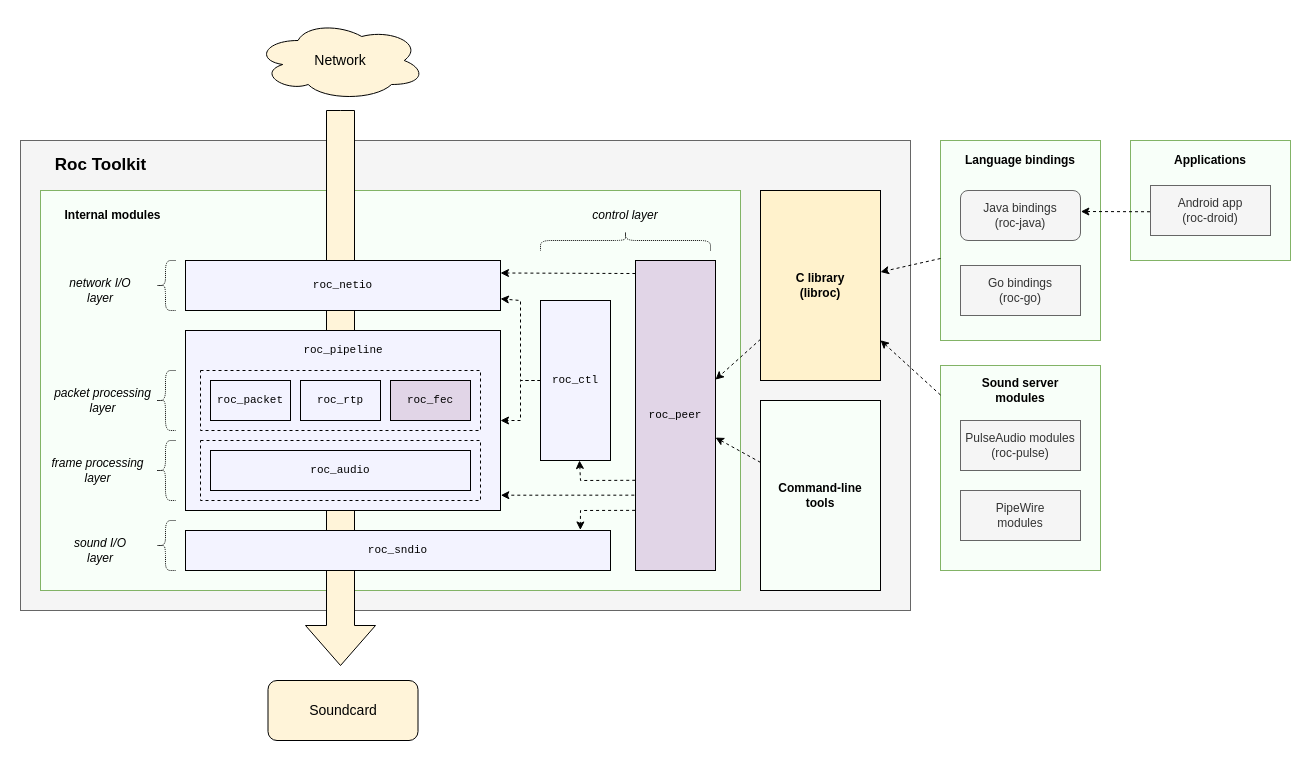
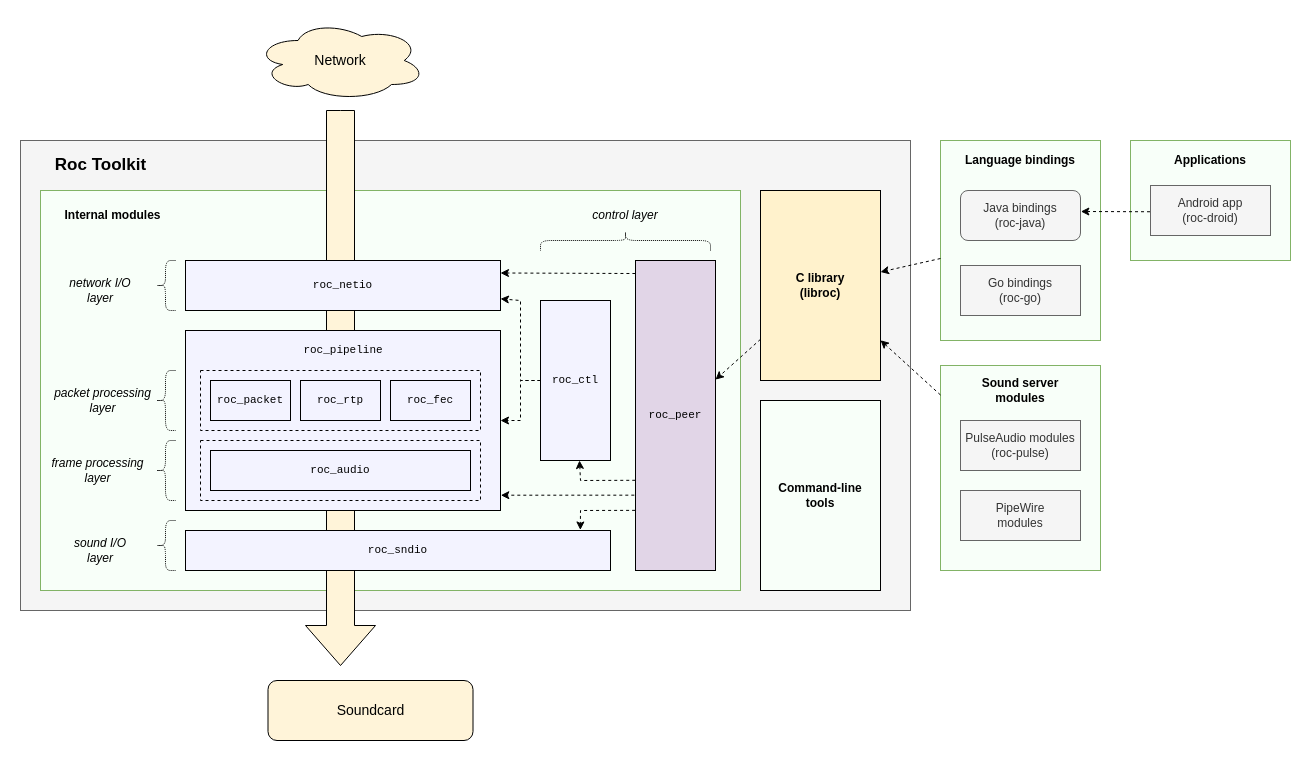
- <mxCell id="13" value="roc_fec" style="rounded=0;whiteSpace=wrap;html=1;fontFamily=Courier New;fontSize=11;fillColor=#e1d5e7;" parent="1" vertex="1"><mxGeometry x="390" y="380" width="80" height="40" as="geometry" /></mxCell>
+ <mxCell id="13" value="roc_fec" style="rounded=0;whiteSpace=wrap;html=1;fontFamily=Courier New;fontSize=11;fillColor=#f3f3ff;" parent="1" vertex="1"><mxGeometry x="390" y="380" width="80" height="40" as="geometry" /></mxCell>
- <mxCell id="27" value="" style="endArrow=classic;html=1;rounded=0;fontFamily=Helvetica;fontSize=12;dashed=1;" parent="1" source="17" target="33" edge="1"><mxGeometry width="50" height="50" relative="1" as="geometry"><mxPoint x="550" y="420" as="sourcePoint" /><mxPoint x="600" y="370" as="targetPoint" /></mxGeometry></mxCell>
- <mxCell id="29" value="Soundcard" style="rounded=1;whiteSpace=wrap;html=1;fontFamily=Helvetica;fontSize=14;fillColor=#fff4d9;" parent="1" vertex="1"><mxGeometry x="267.5" y="680" width="150" height="60" as="geometry" /></mxCell>
+ <mxCell id="29" value="Soundcard" style="rounded=1;whiteSpace=wrap;html=1;fontFamily=Helvetica;fontSize=14;fillColor=#fff4d9;" parent="1" vertex="1"><mxGeometry x="267.5" y="680" width="205" height="60" as="geometry" /></mxCell>
